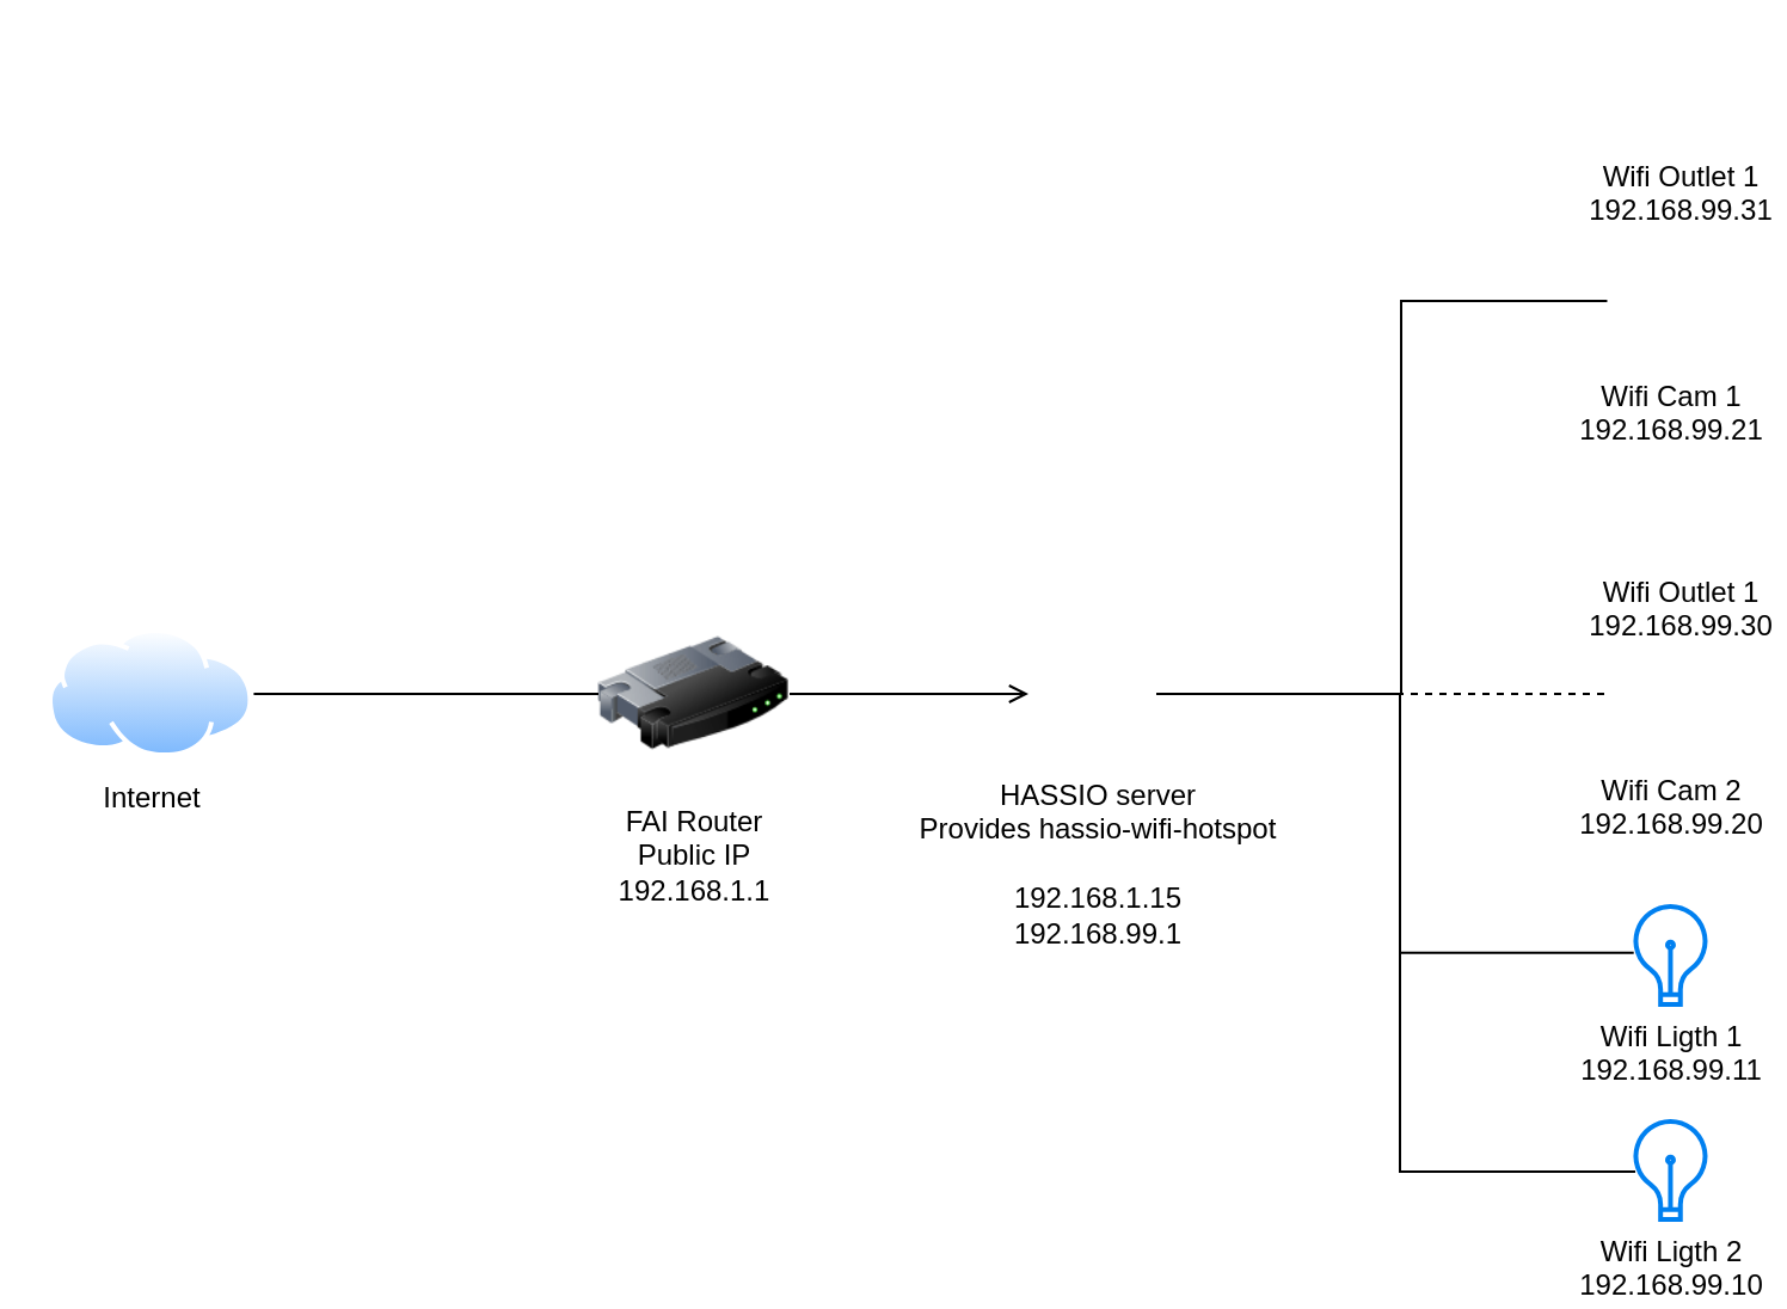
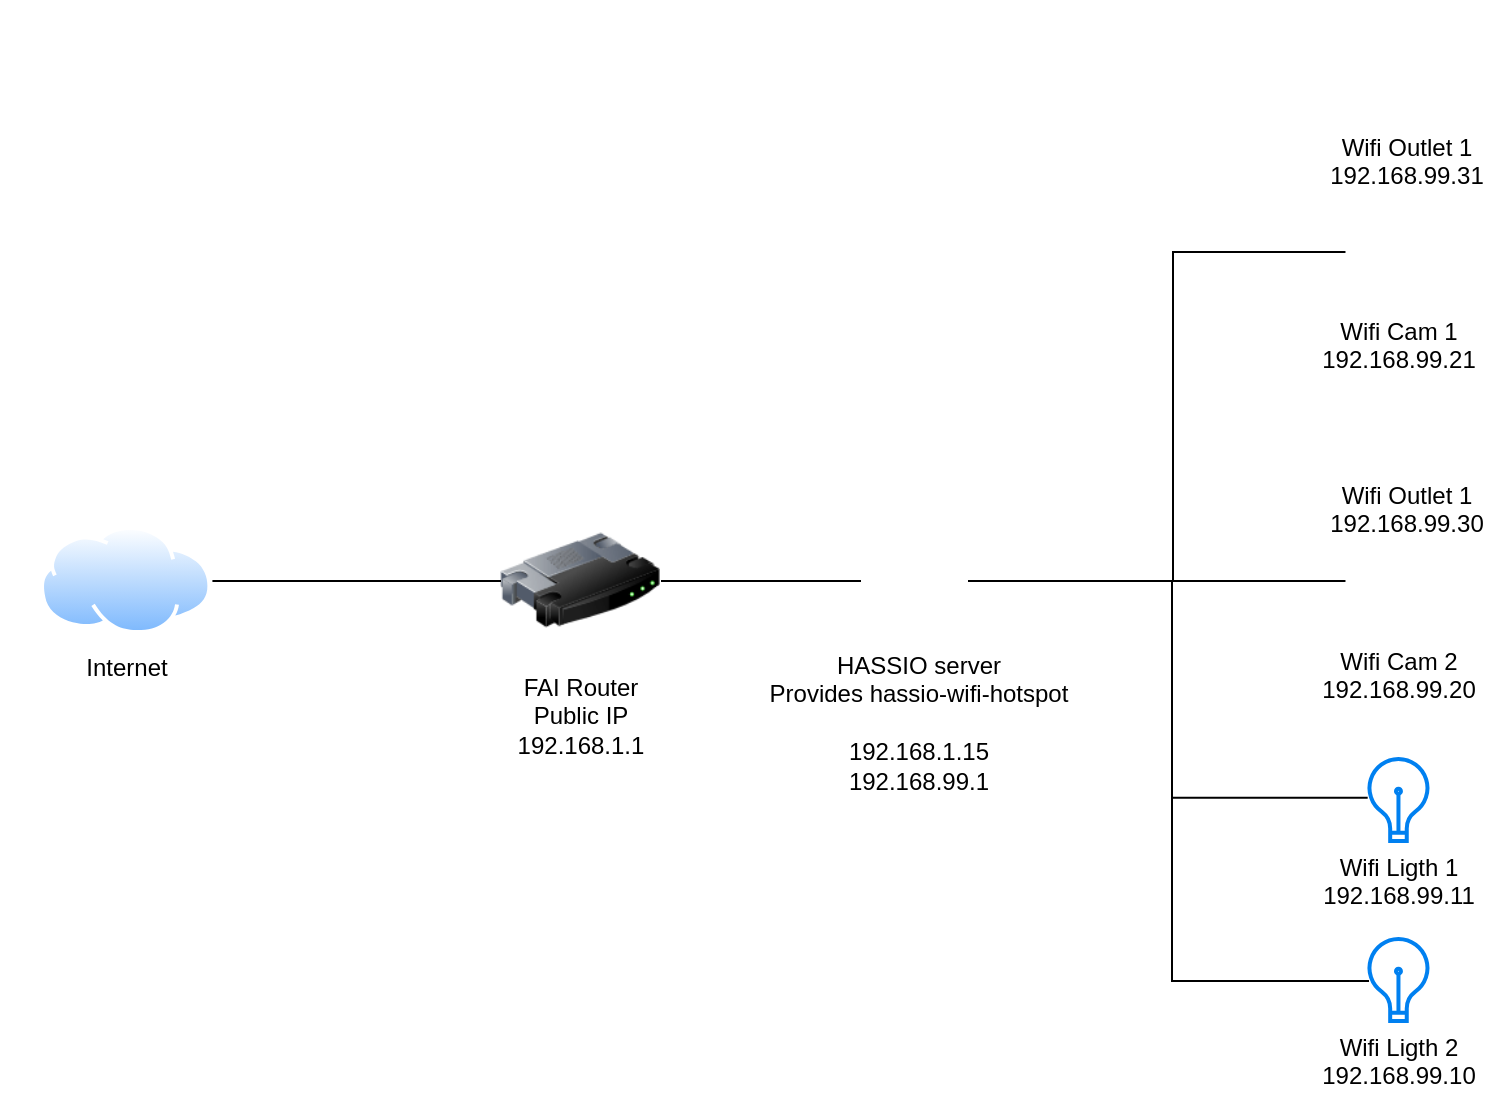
- <mxCell id="13" style="edgeStyle=orthogonalEdgeStyle;rounded=0;orthogonalLoop=1;jettySize=auto;html=1;endArrow=open;endFill=0;" parent="1" source="14" target="5" edge="1"><mxGeometry relative="1" as="geometry" /></mxCell>
+ <mxCell id="13" style="edgeStyle=orthogonalEdgeStyle;rounded=0;orthogonalLoop=1;jettySize=auto;html=1;endArrow=none;endFill=0;" parent="1" source="14" target="5" edge="1"><mxGeometry relative="1" as="geometry" /></mxCell>
- <mxCell id="2" style="edgeStyle=orthogonalEdgeStyle;rounded=0;orthogonalLoop=1;jettySize=auto;html=1;endArrow=none;endFill=0;dashed=1;" parent="1" source="5" target="6" edge="1"><mxGeometry relative="1" as="geometry" /></mxCell>
+ <mxCell id="2" style="edgeStyle=orthogonalEdgeStyle;rounded=0;orthogonalLoop=1;jettySize=auto;html=1;endArrow=none;endFill=0;" parent="1" source="5" target="6" edge="1"><mxGeometry relative="1" as="geometry" /></mxCell>
